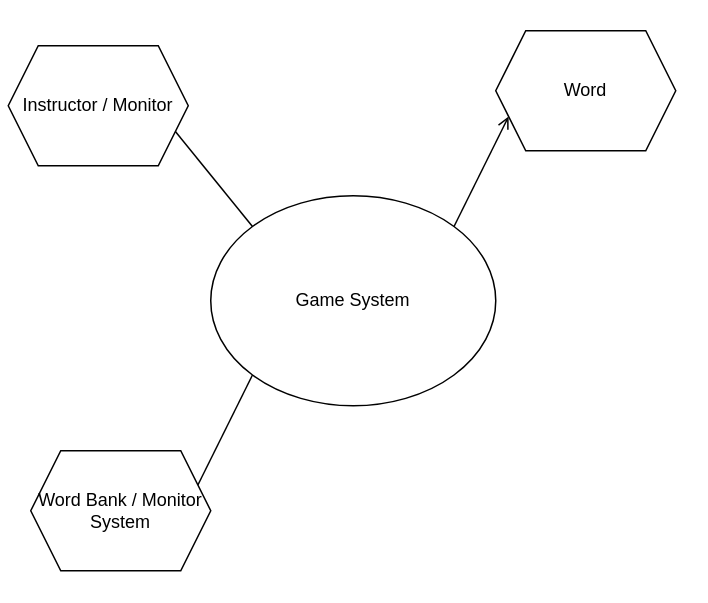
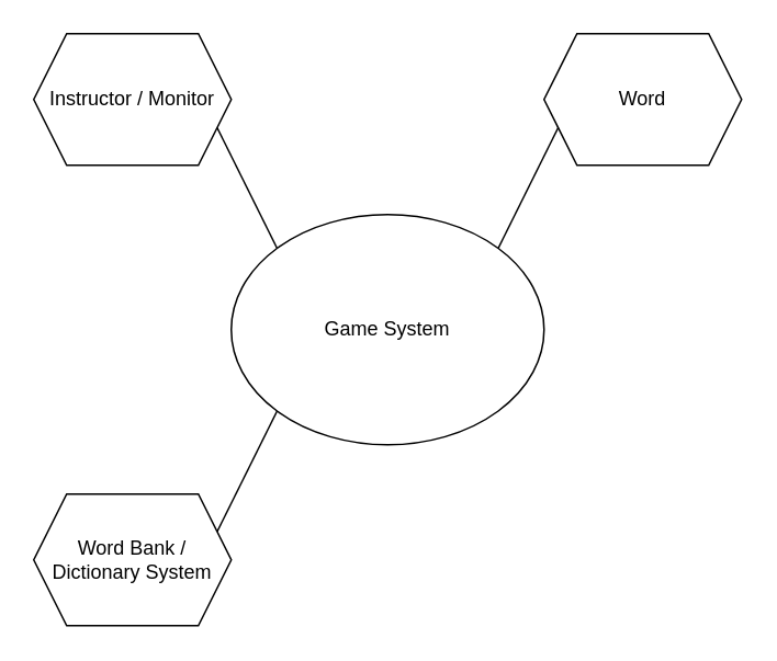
- <mxCell id="3" value="Instructor / Monitor" style="shape=hexagon;perimeter=hexagonPerimeter2;whiteSpace=wrap;html=1;fixedSize=1;" vertex="1" parent="1"><mxGeometry x="5" y="30" width="120" height="80" as="geometry" /></mxCell>
+ <mxCell id="3" value="Instructor / Monitor" style="shape=hexagon;perimeter=hexagonPerimeter2;whiteSpace=wrap;html=1;fixedSize=1;" vertex="1" parent="1"><mxGeometry x="20" y="20" width="120" height="80" as="geometry" /></mxCell>
- <mxCell id="6" value="" style="endArrow=open;html=1;rounded=0;entryX=0;entryY=0.75;entryDx=0;entryDy=0;exitX=1;exitY=0;exitDx=0;exitDy=0;" edge="1" parent="1" source="2" target="4"><mxGeometry width="50" height="50" relative="1" as="geometry"><mxPoint x="250" y="130" as="sourcePoint" /><mxPoint x="300" y="80" as="targetPoint" /></mxGeometry></mxCell>
+ <mxCell id="6" value="" style="endArrow=none;html=1;rounded=0;entryX=0;entryY=0.75;entryDx=0;entryDy=0;exitX=1;exitY=0;exitDx=0;exitDy=0;" edge="1" parent="1" source="2" target="4"><mxGeometry width="50" height="50" relative="1" as="geometry"><mxPoint x="250" y="130" as="sourcePoint" /><mxPoint x="300" y="80" as="targetPoint" /></mxGeometry></mxCell>
- <mxCell id="5" value="Word Bank / Monitor System" style="shape=hexagon;perimeter=hexagonPerimeter2;whiteSpace=wrap;html=1;fixedSize=1;" vertex="1" parent="1"><mxGeometry x="20" y="300" width="120" height="80" as="geometry" /></mxCell>
+ <mxCell id="5" value="Word Bank / Dictionary System" style="shape=hexagon;perimeter=hexagonPerimeter2;whiteSpace=wrap;html=1;fixedSize=1;" vertex="1" parent="1"><mxGeometry x="20" y="300" width="120" height="80" as="geometry" /></mxCell>
